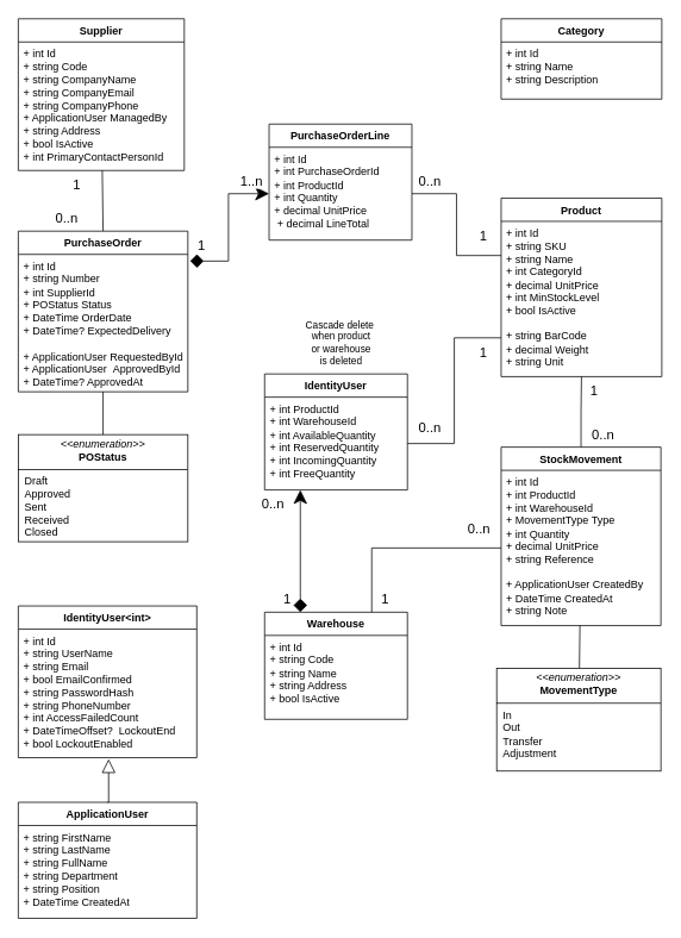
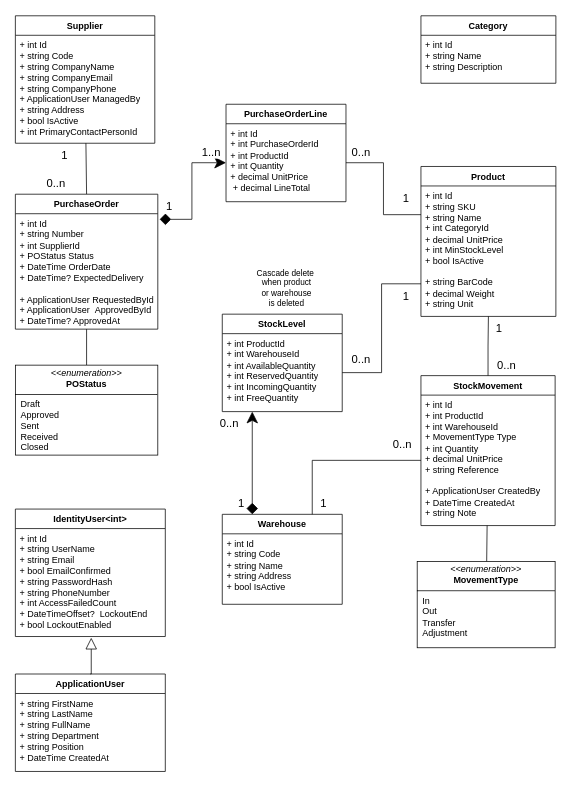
- <mxCell id="11" value="IdentityUser" style="swimlane;fontStyle=1;align=center;verticalAlign=top;childLayout=stackLayout;horizontal=1;startSize=26;horizontalStack=0;resizeParent=1;resizeParentMax=0;resizeLast=0;collapsible=1;marginBottom=0;whiteSpace=wrap;html=1;" parent="1" vertex="1"><mxGeometry x="296" y="418" width="160" height="130" as="geometry" /></mxCell>
+ <mxCell id="11" value="StockLevel" style="swimlane;fontStyle=1;align=center;verticalAlign=top;childLayout=stackLayout;horizontal=1;startSize=26;horizontalStack=0;resizeParent=1;resizeParentMax=0;resizeLast=0;collapsible=1;marginBottom=0;whiteSpace=wrap;html=1;" parent="1" vertex="1"><mxGeometry x="296" y="418" width="160" height="130" as="geometry" /></mxCell>
